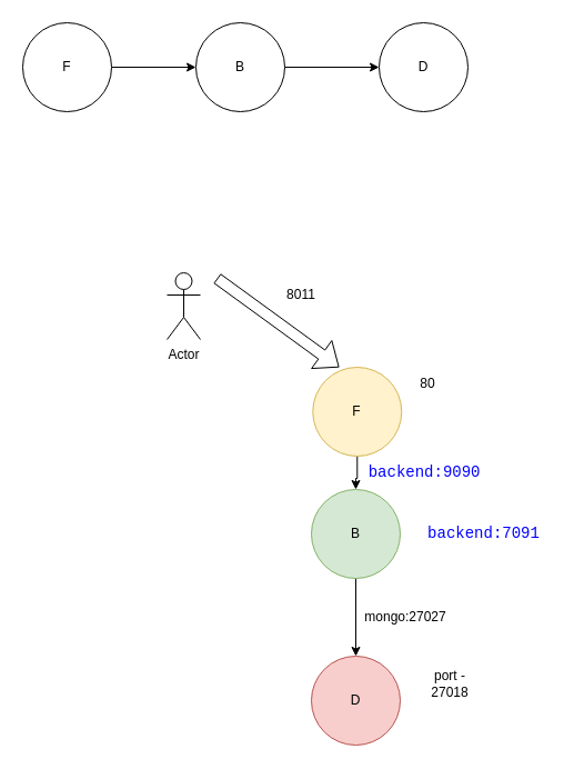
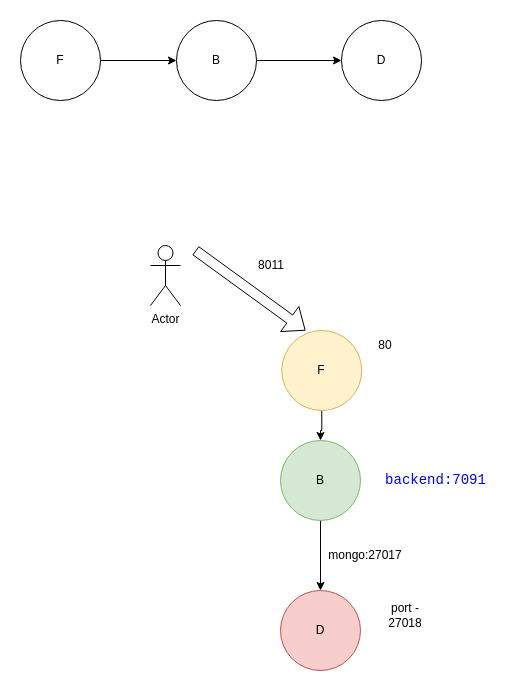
- <mxCell id="10" value="&lt;div style=&quot;background-color: rgb(255, 255, 255); font-family: Consolas, &amp;quot;Courier New&amp;quot;, monospace; font-size: 14px; line-height: 19px; white-space-collapse: preserve;&quot;&gt;&lt;span style=&quot;color: rgb(0, 0, 255);&quot;&gt;backend:9090&lt;/span&gt; &amp;nbsp;&lt;/div&gt;" style="text;html=1;align=center;verticalAlign=middle;resizable=0;points=[];autosize=1;strokeColor=none;fillColor=none;" parent="1" vertex="1"><mxGeometry x="325" y="410" width="130" height="30" as="geometry" /></mxCell>
- <mxCell id="8" value="mongo:27027" style="text;html=1;align=center;verticalAlign=middle;whiteSpace=wrap;rounded=0;" parent="1" vertex="1"><mxGeometry x="335" y="540" width="60" height="30" as="geometry" /></mxCell>
+ <mxCell id="8" value="mongo:27017" style="text;html=1;align=center;verticalAlign=middle;whiteSpace=wrap;rounded=0;" parent="1" vertex="1"><mxGeometry x="335" y="540" width="60" height="30" as="geometry" /></mxCell>
